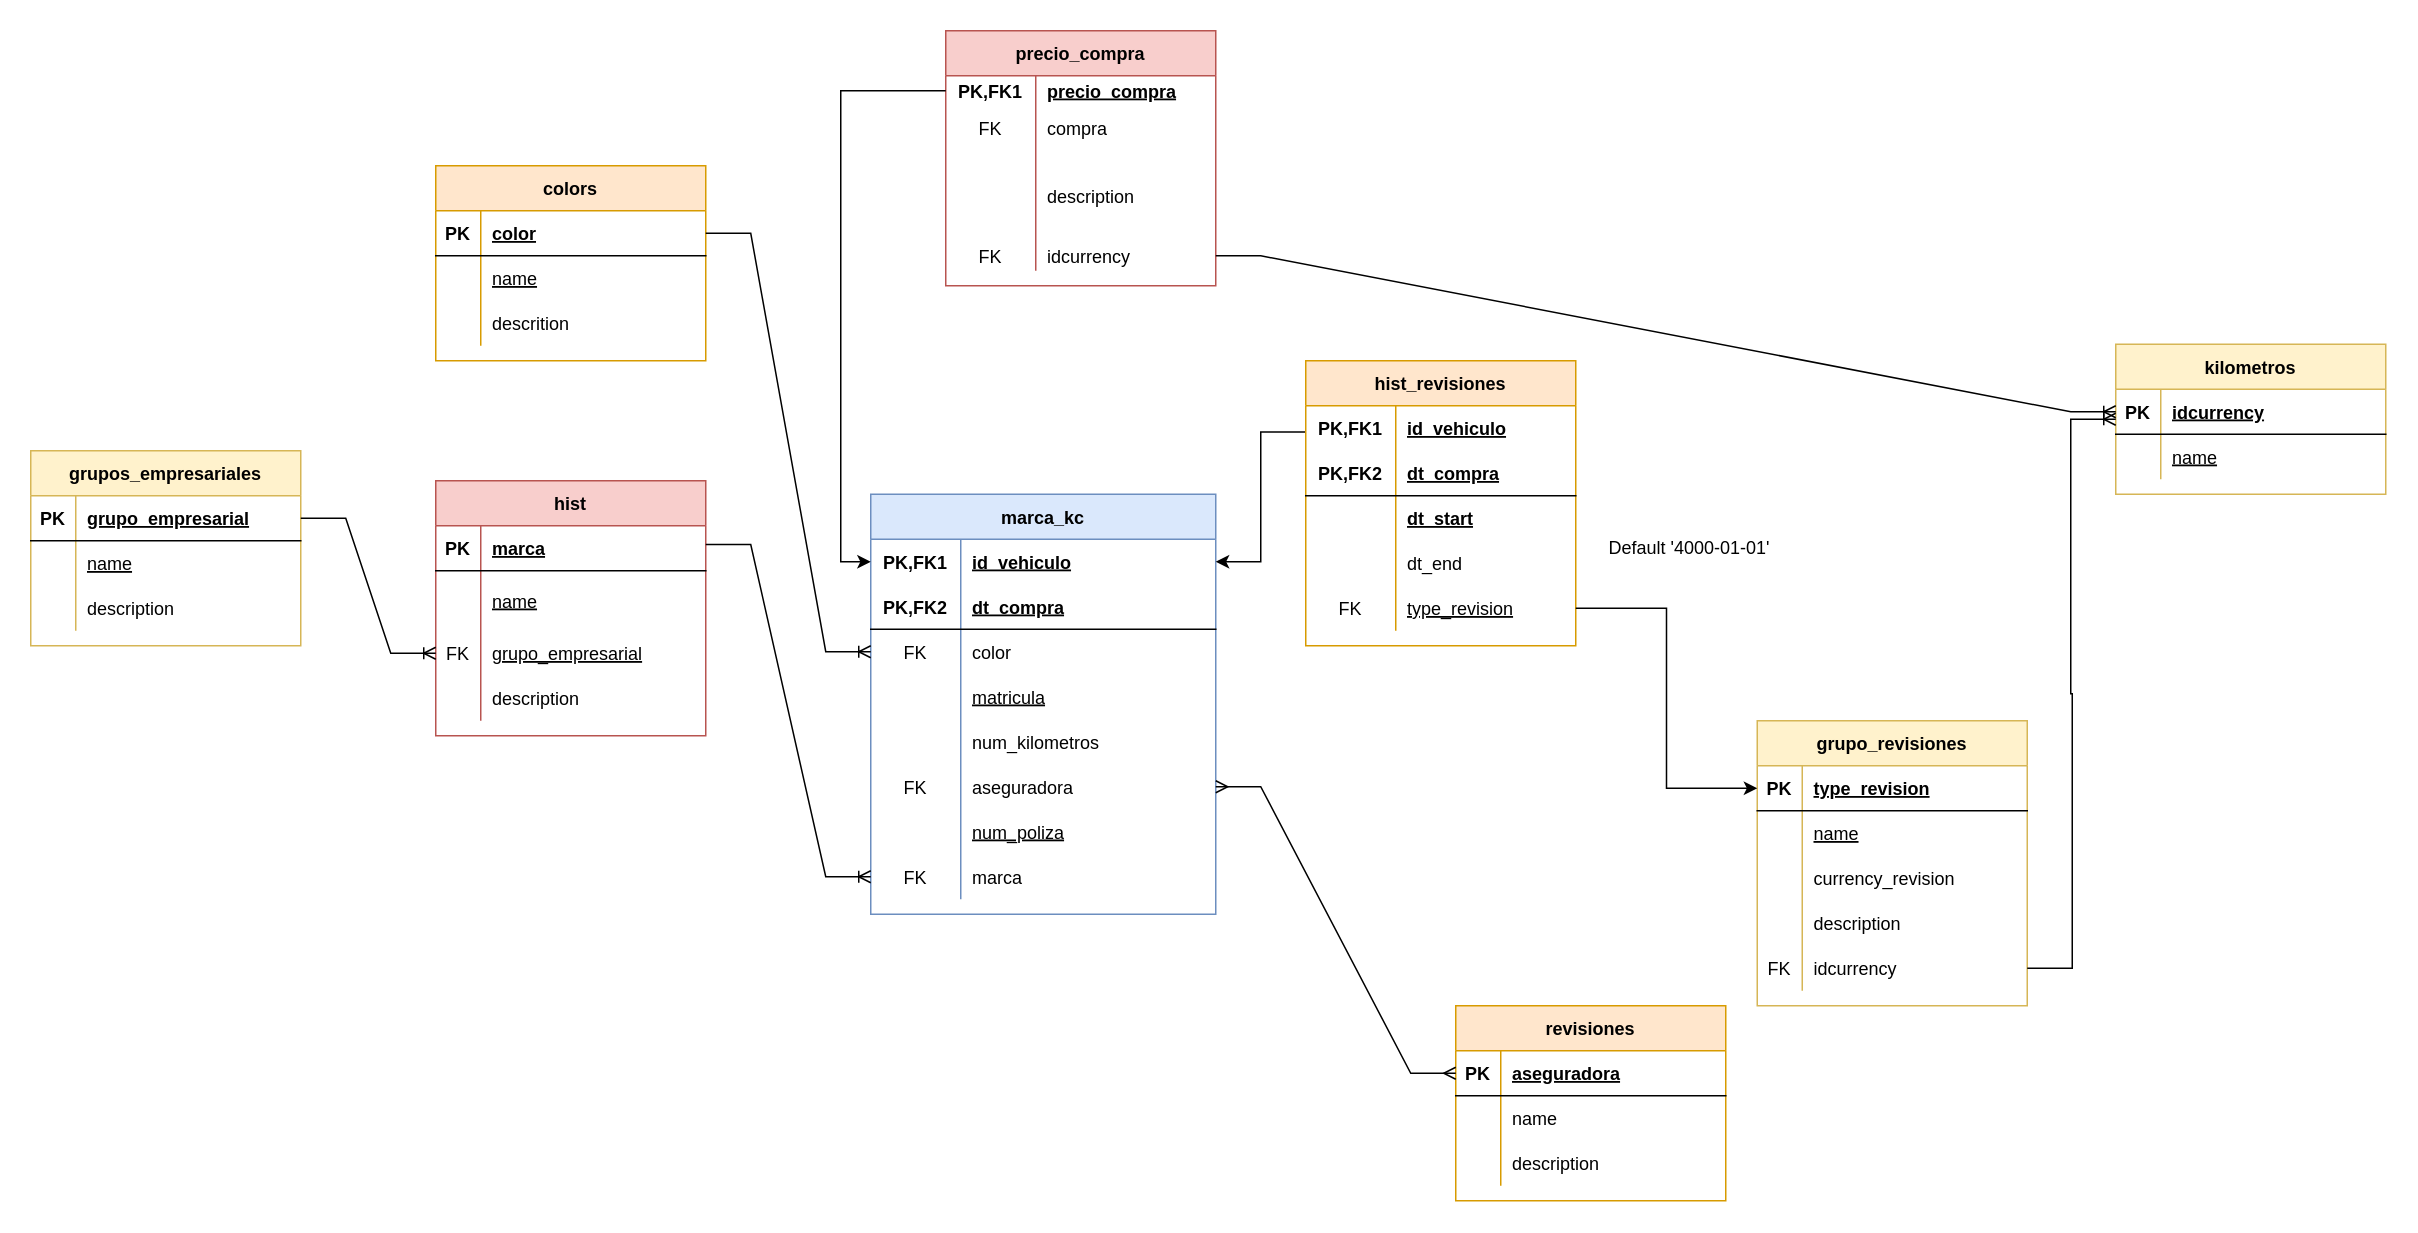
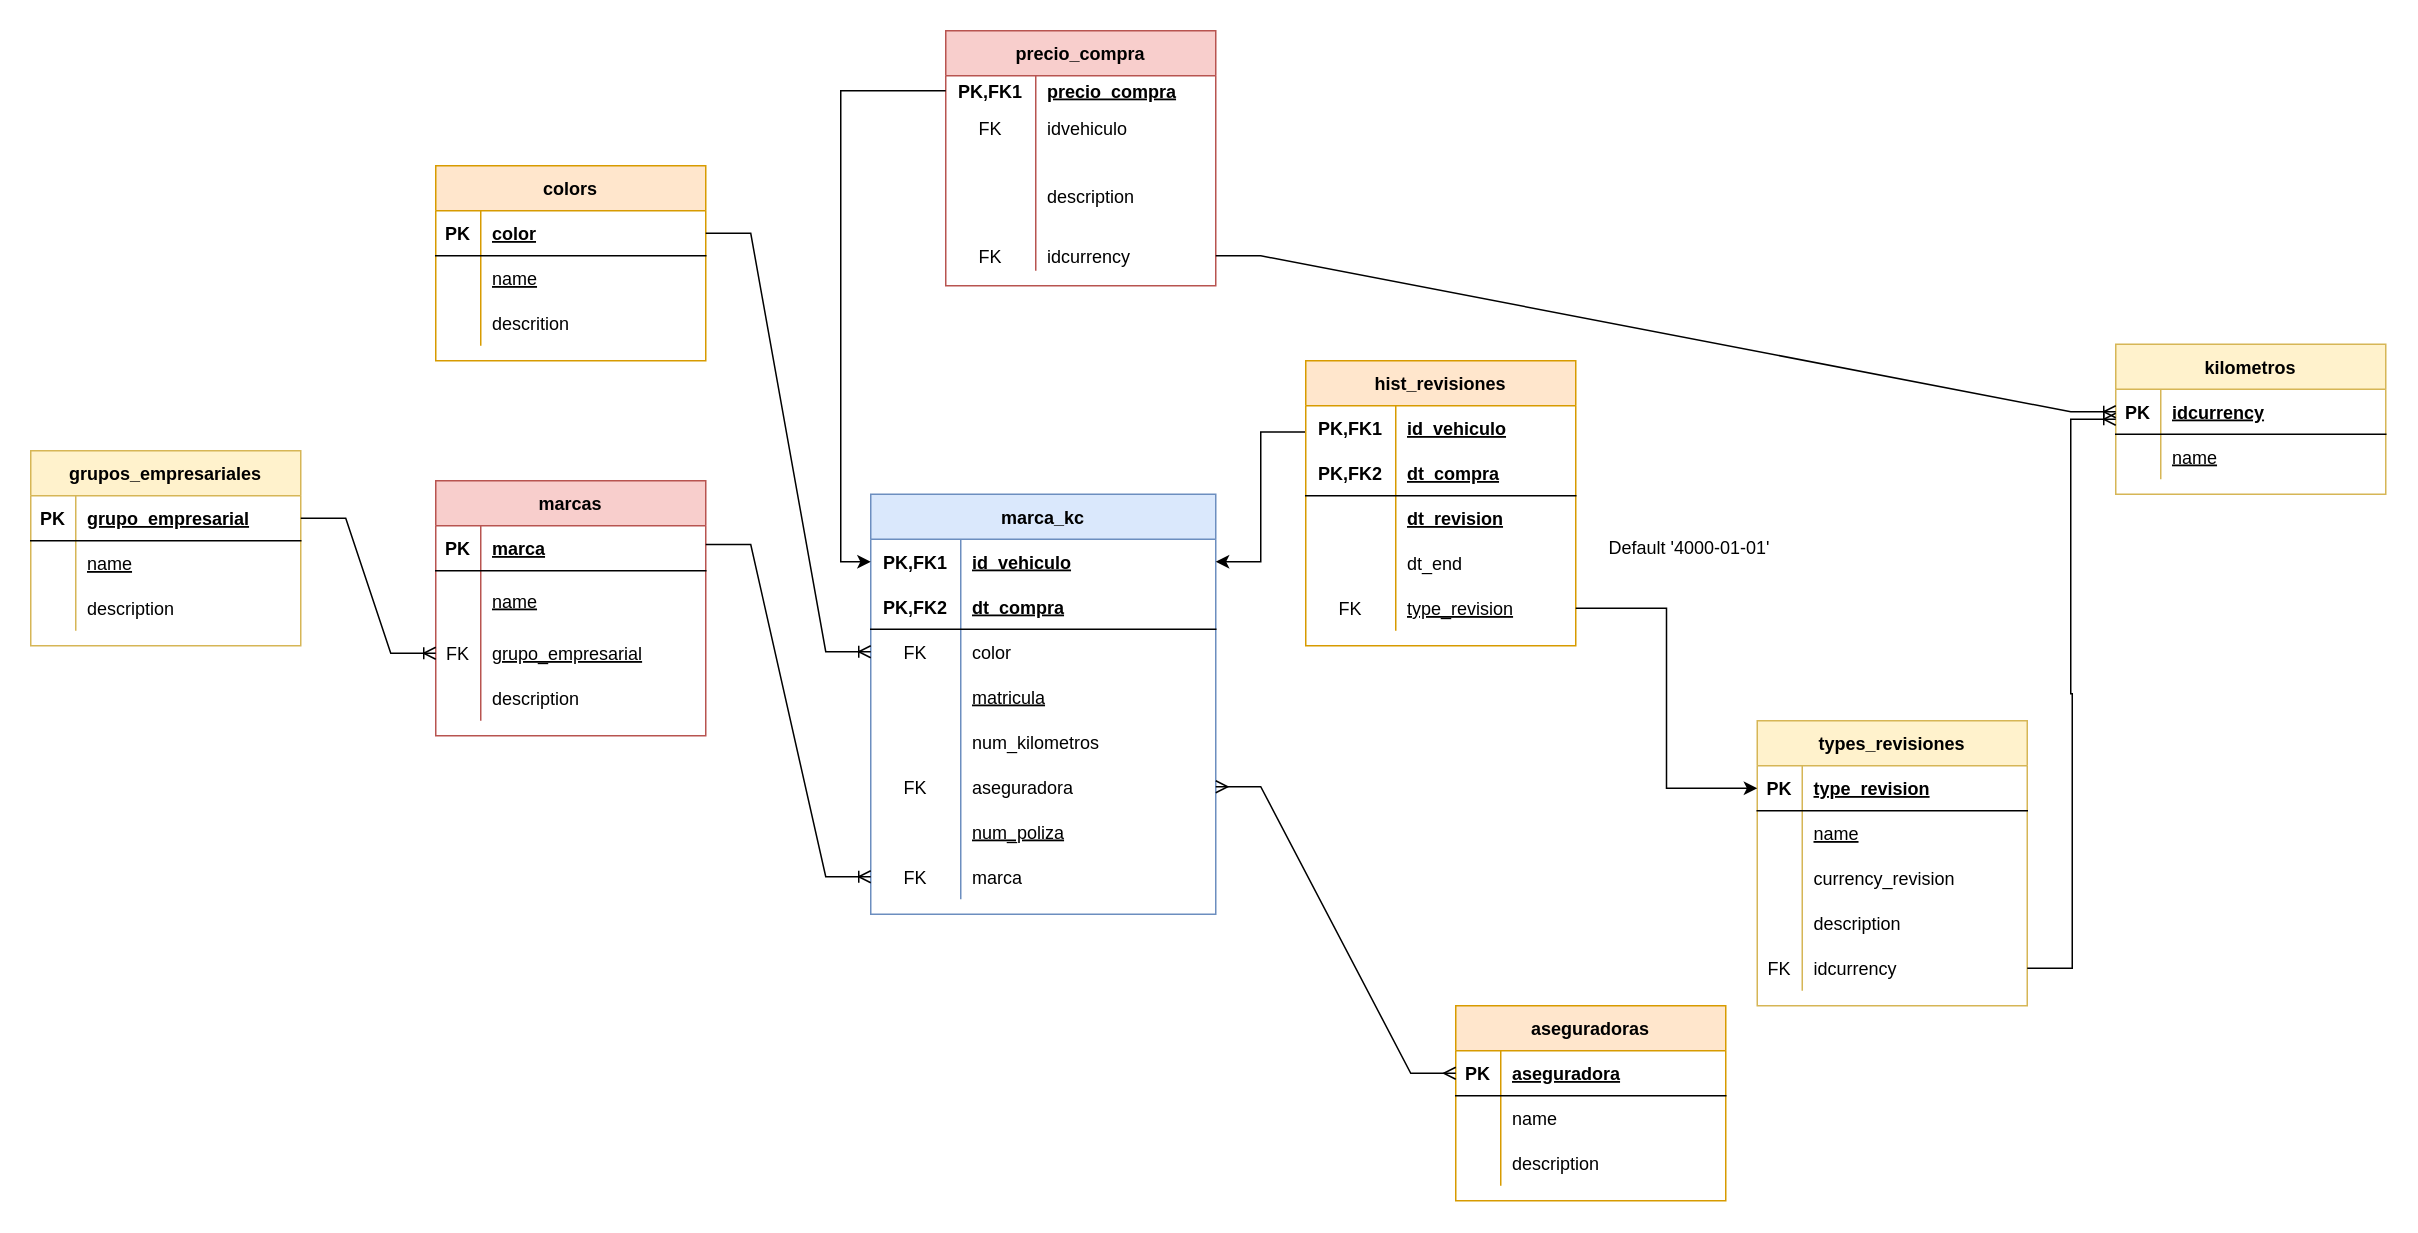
- <mxCell id="122" value="compra" style="shape=partialRectangle;connectable=0;fillColor=none;top=0;left=0;bottom=0;right=0;align=left;spacingLeft=6;overflow=hidden;" vertex="1" parent="120"><mxGeometry x="60" width="120" height="30" as="geometry"><mxRectangle width="120" height="30" as="alternateBounds" /></mxGeometry></mxCell>
+ <mxCell id="122" value="idvehiculo" style="shape=partialRectangle;connectable=0;fillColor=none;top=0;left=0;bottom=0;right=0;align=left;spacingLeft=6;overflow=hidden;" vertex="1" parent="120"><mxGeometry x="60" width="120" height="30" as="geometry"><mxRectangle width="120" height="30" as="alternateBounds" /></mxGeometry></mxCell>
- <mxCell id="38" value="hist" style="shape=table;startSize=30;container=1;collapsible=1;childLayout=tableLayout;fixedRows=1;rowLines=0;fontStyle=1;align=center;resizeLast=1;fillColor=#f8cecc;strokeColor=#b85450;" vertex="1" parent="1"><mxGeometry x="290" y="320" width="180" height="170" as="geometry" /></mxCell>
+ <mxCell id="38" value="marcas" style="shape=table;startSize=30;container=1;collapsible=1;childLayout=tableLayout;fixedRows=1;rowLines=0;fontStyle=1;align=center;resizeLast=1;fillColor=#f8cecc;strokeColor=#b85450;" vertex="1" parent="1"><mxGeometry x="290" y="320" width="180" height="170" as="geometry" /></mxCell>
- <mxCell id="99" value="dt_start" style="shape=partialRectangle;connectable=0;fillColor=none;top=0;left=0;bottom=0;right=0;align=left;spacingLeft=6;overflow=hidden;fontStyle=5" vertex="1" parent="97"><mxGeometry x="60" width="120" height="30" as="geometry"><mxRectangle width="120" height="30" as="alternateBounds" /></mxGeometry></mxCell>
+ <mxCell id="99" value="dt_revision" style="shape=partialRectangle;connectable=0;fillColor=none;top=0;left=0;bottom=0;right=0;align=left;spacingLeft=6;overflow=hidden;fontStyle=5" vertex="1" parent="97"><mxGeometry x="60" width="120" height="30" as="geometry"><mxRectangle width="120" height="30" as="alternateBounds" /></mxGeometry></mxCell>
- <mxCell id="73" value="grupo_revisiones" style="shape=table;startSize=30;container=1;collapsible=1;childLayout=tableLayout;fixedRows=1;rowLines=0;fontStyle=1;align=center;resizeLast=1;fillColor=#fff2cc;strokeColor=#d6b656;" vertex="1" parent="1"><mxGeometry x="1171" y="480" width="180" height="190" as="geometry" /></mxCell>
+ <mxCell id="73" value="types_revisiones" style="shape=table;startSize=30;container=1;collapsible=1;childLayout=tableLayout;fixedRows=1;rowLines=0;fontStyle=1;align=center;resizeLast=1;fillColor=#fff2cc;strokeColor=#d6b656;" vertex="1" parent="1"><mxGeometry x="1171" y="480" width="180" height="190" as="geometry" /></mxCell>
- <mxCell id="27" value="revisiones" style="shape=table;startSize=30;container=1;collapsible=1;childLayout=tableLayout;fixedRows=1;rowLines=0;fontStyle=1;align=center;resizeLast=1;fillColor=#ffe6cc;strokeColor=#d79b00;" vertex="1" parent="1"><mxGeometry x="970" y="670" width="180" height="130" as="geometry" /></mxCell>
+ <mxCell id="27" value="aseguradoras" style="shape=table;startSize=30;container=1;collapsible=1;childLayout=tableLayout;fixedRows=1;rowLines=0;fontStyle=1;align=center;resizeLast=1;fillColor=#ffe6cc;strokeColor=#d79b00;" vertex="1" parent="1"><mxGeometry x="970" y="670" width="180" height="130" as="geometry" /></mxCell>
